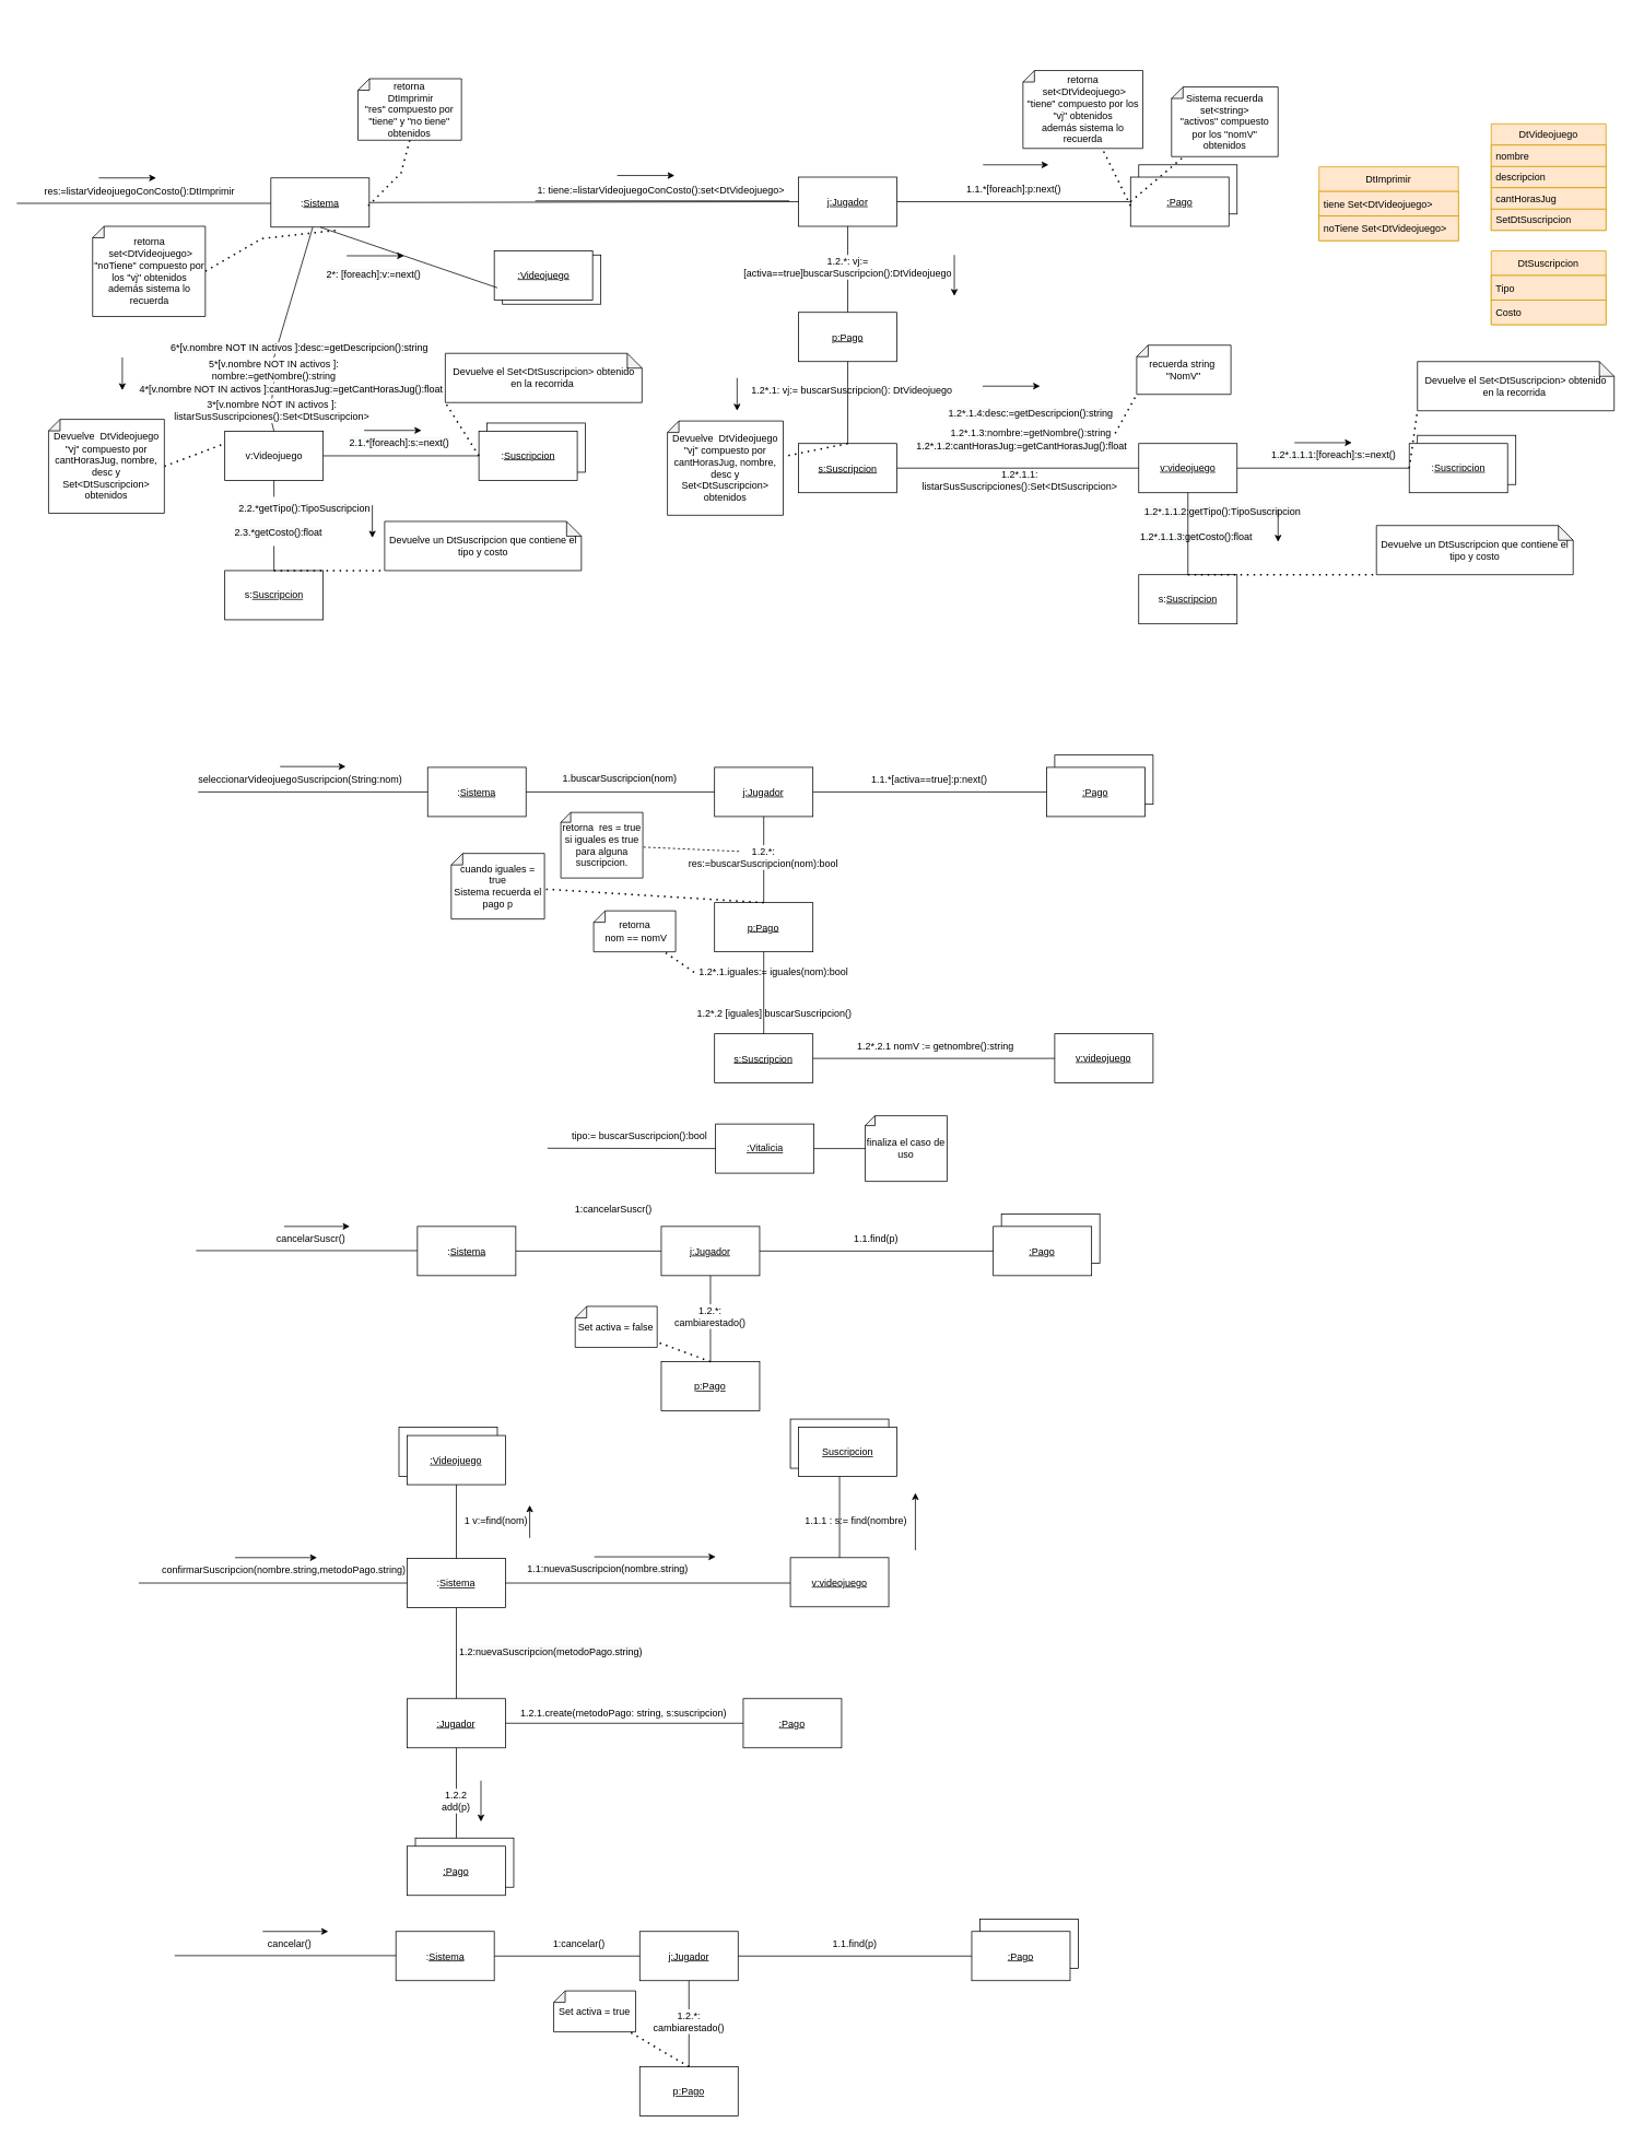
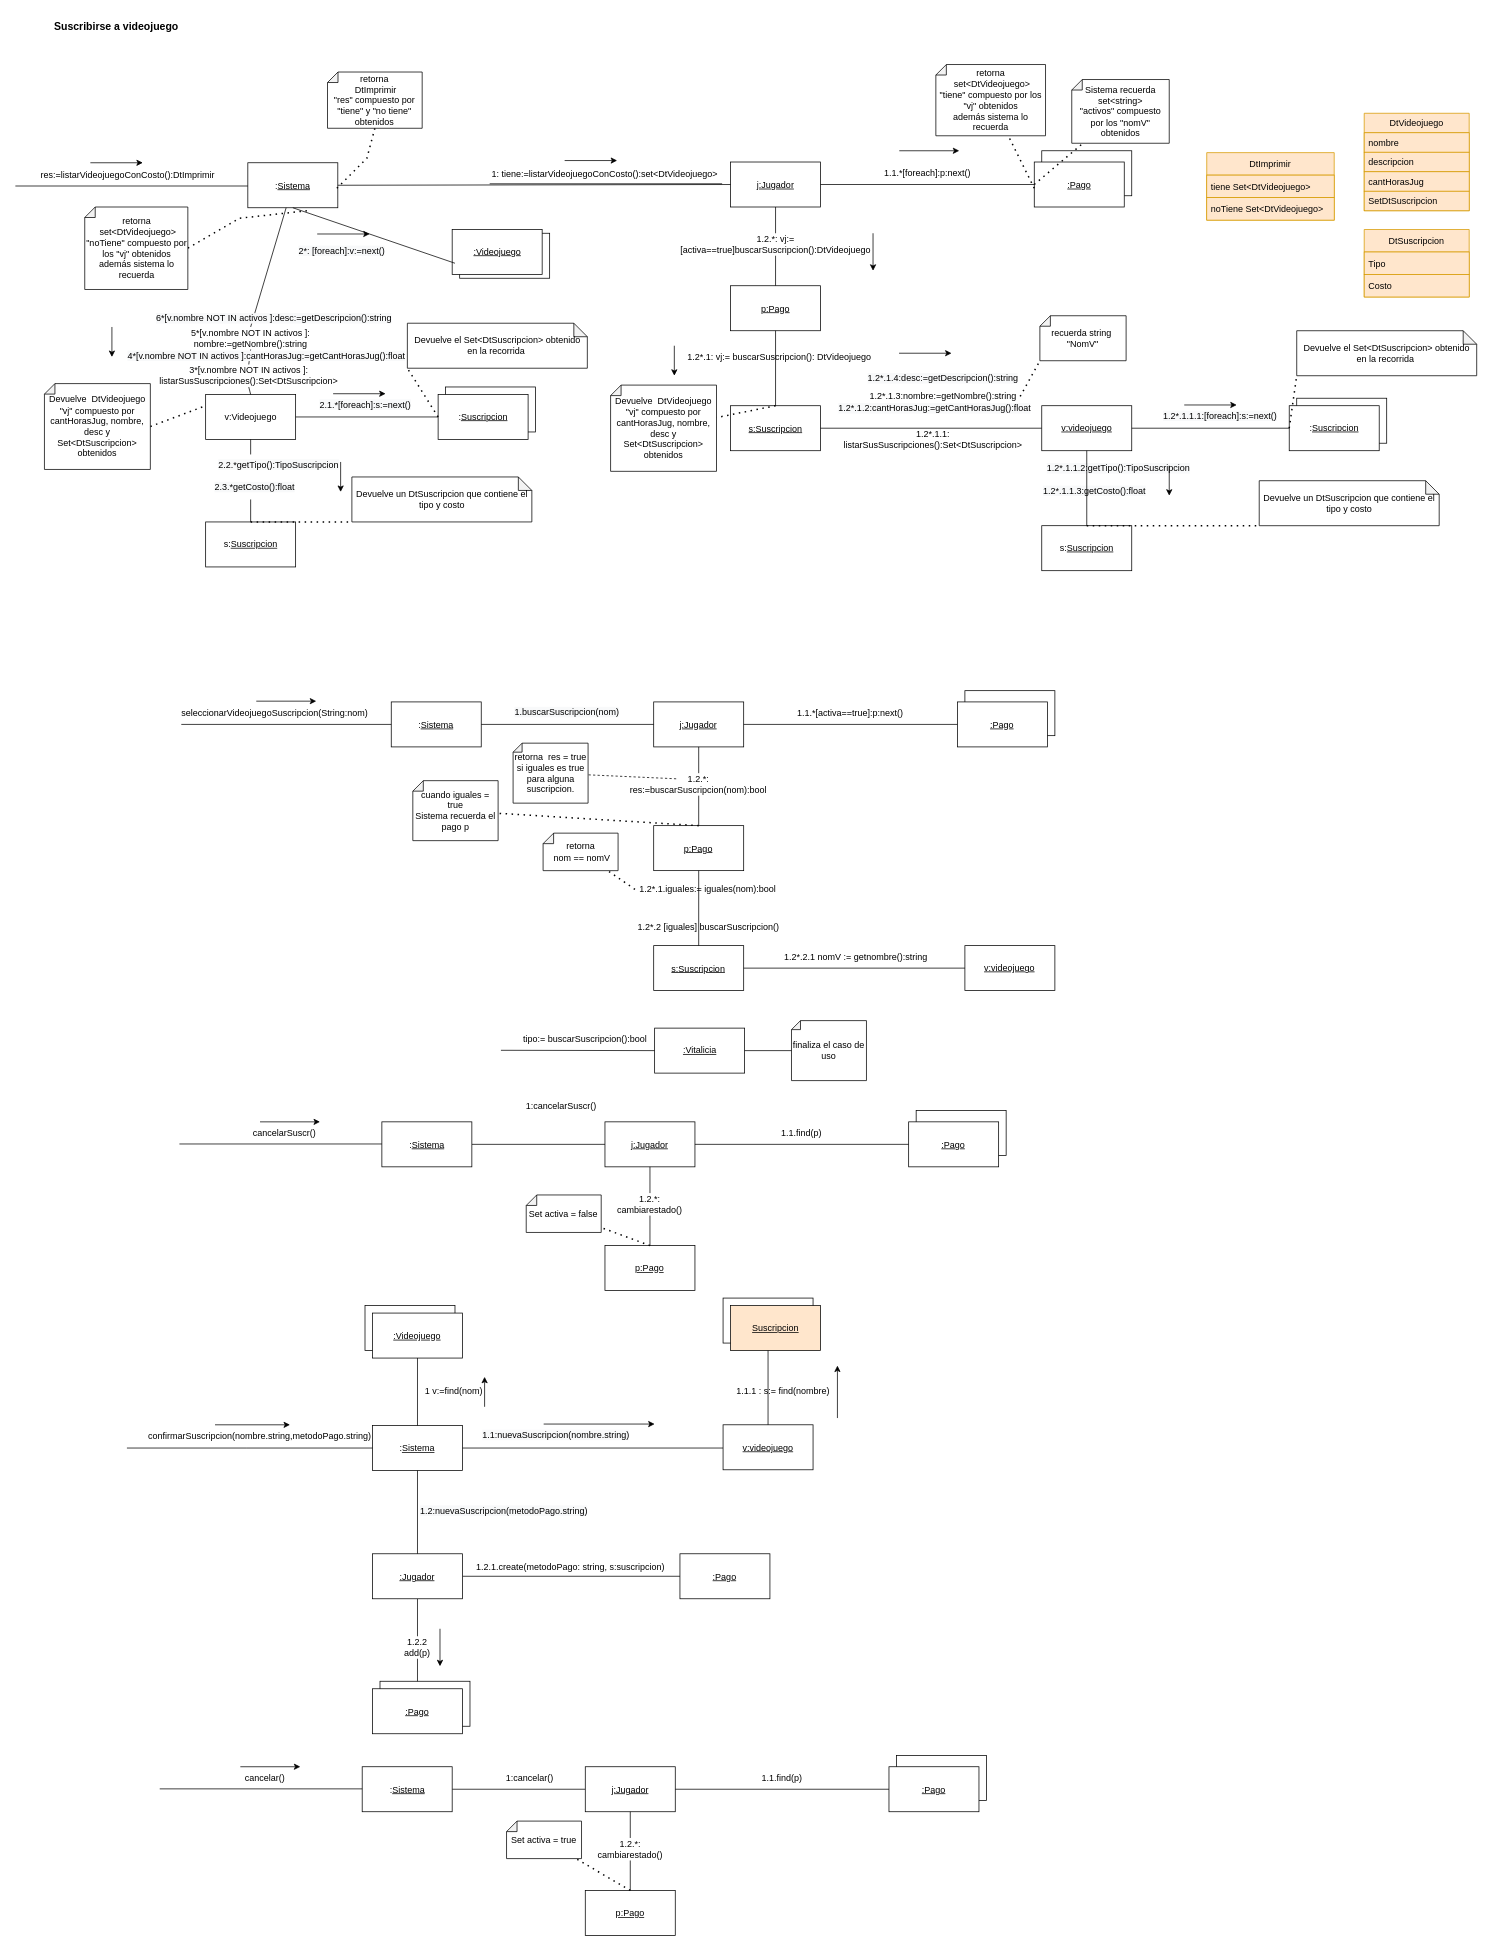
+ <mxCell id="4" value="&lt;b&gt;&lt;font style=&quot;font-size: 14px&quot;&gt;Suscribirse a videojuego&lt;/font&gt;&lt;/b&gt;" style="text;html=1;strokeColor=none;fillColor=none;align=left;verticalAlign=middle;whiteSpace=wrap;rounded=0;" parent="1" vertex="1"><mxGeometry x="70" y="20" width="180" height="30" as="geometry" /></mxCell>
- <mxCell id="84" value="&lt;span style=&quot;font-size: 12px;&quot;&gt;&lt;u&gt;Suscripcion&lt;/u&gt;&lt;/span&gt;" style="rounded=0;whiteSpace=wrap;html=1;fontSize=14;align=center;" parent="1" vertex="1"><mxGeometry x="973.75" y="1740" width="120" height="60" as="geometry" /></mxCell>
+ <mxCell id="84" value="&lt;span style=&quot;font-size: 12px;&quot;&gt;&lt;u&gt;Suscripcion&lt;/u&gt;&lt;/span&gt;" style="rounded=0;whiteSpace=wrap;html=1;fontSize=14;align=center;fillColor=#ffe6cc;" parent="1" vertex="1"><mxGeometry x="973.75" y="1740" width="120" height="60" as="geometry" /></mxCell>
